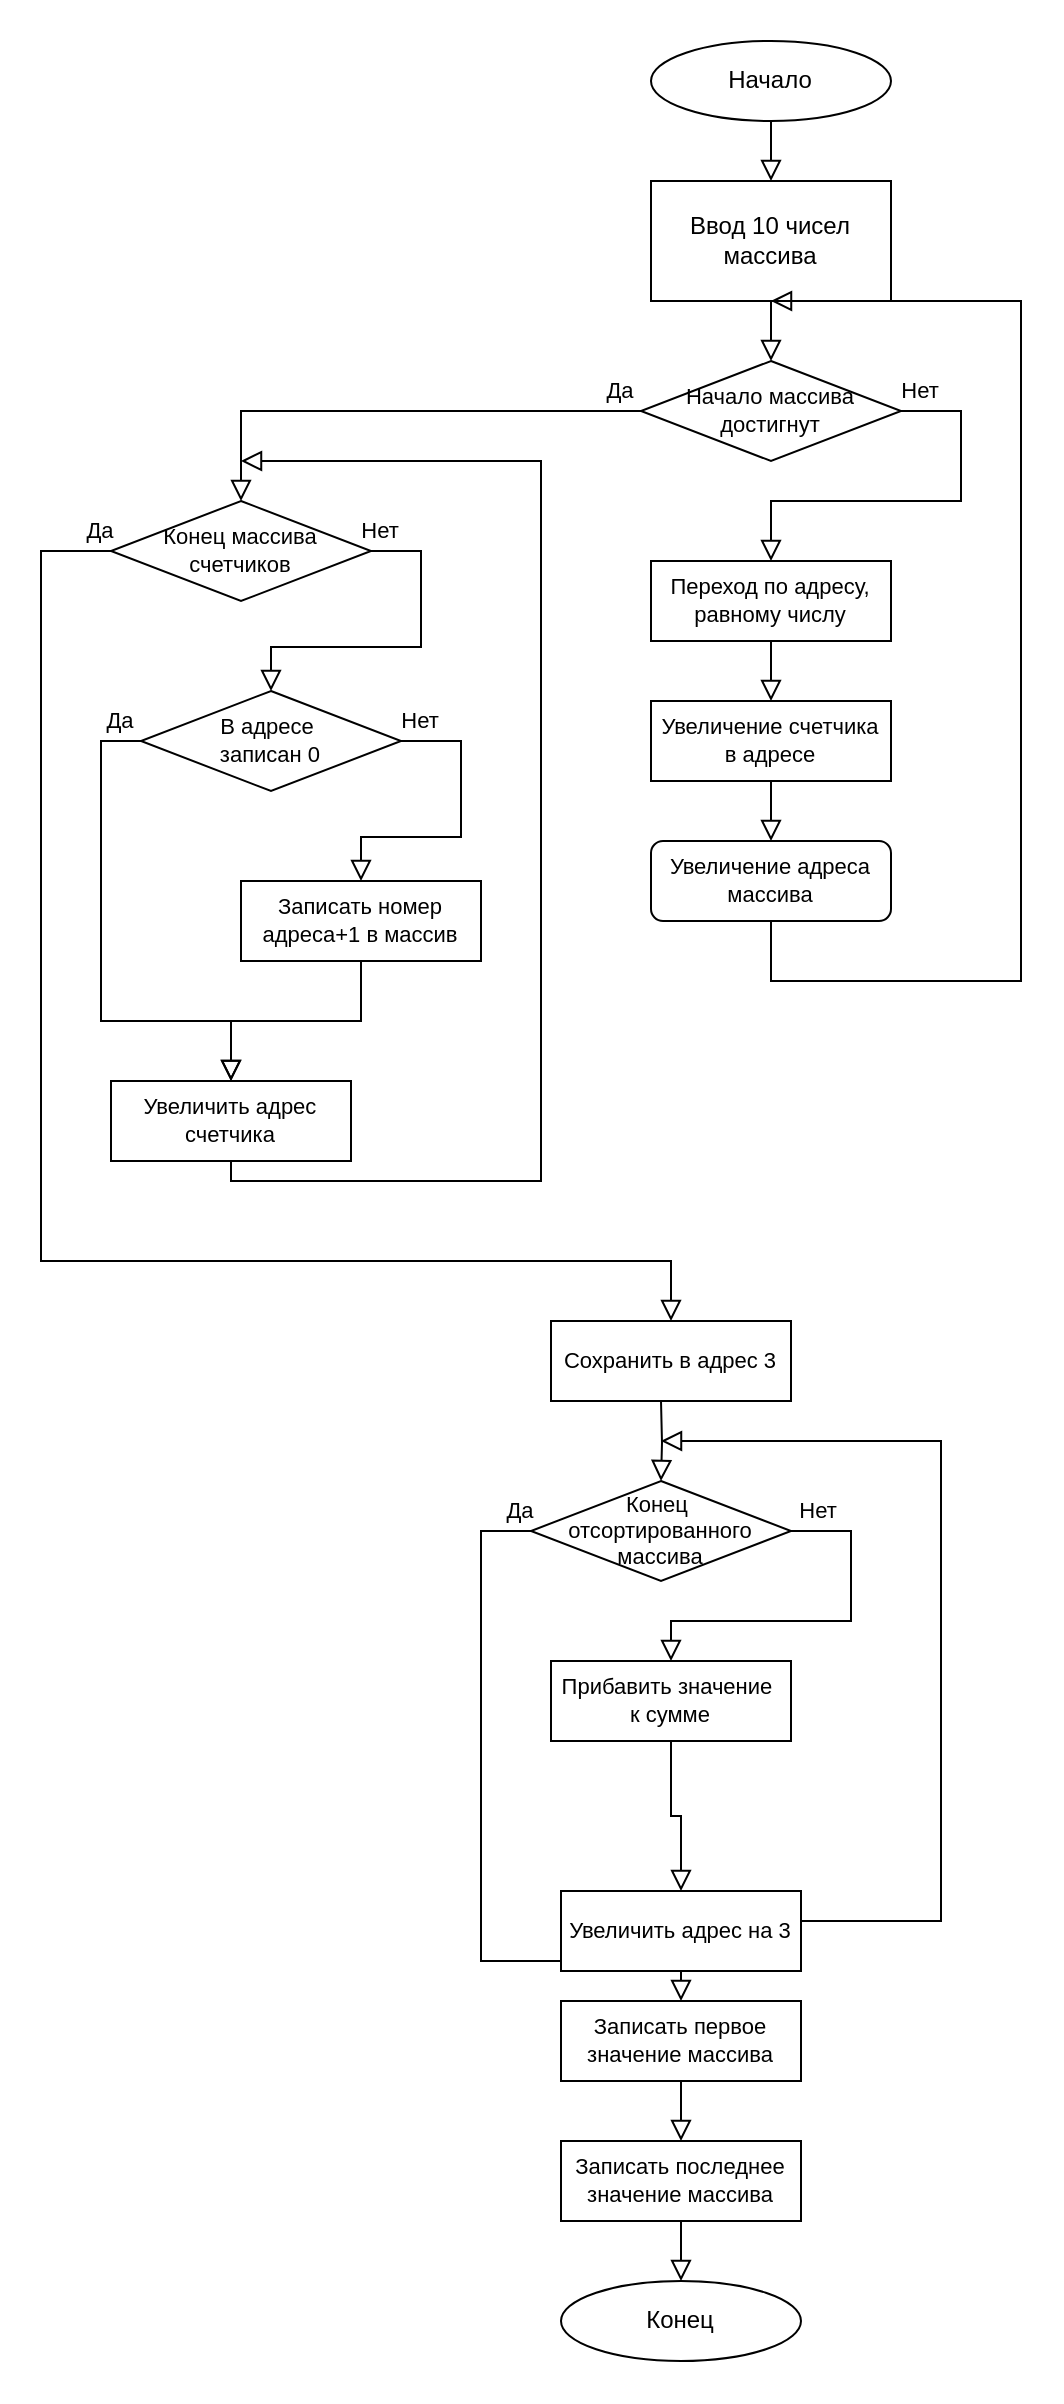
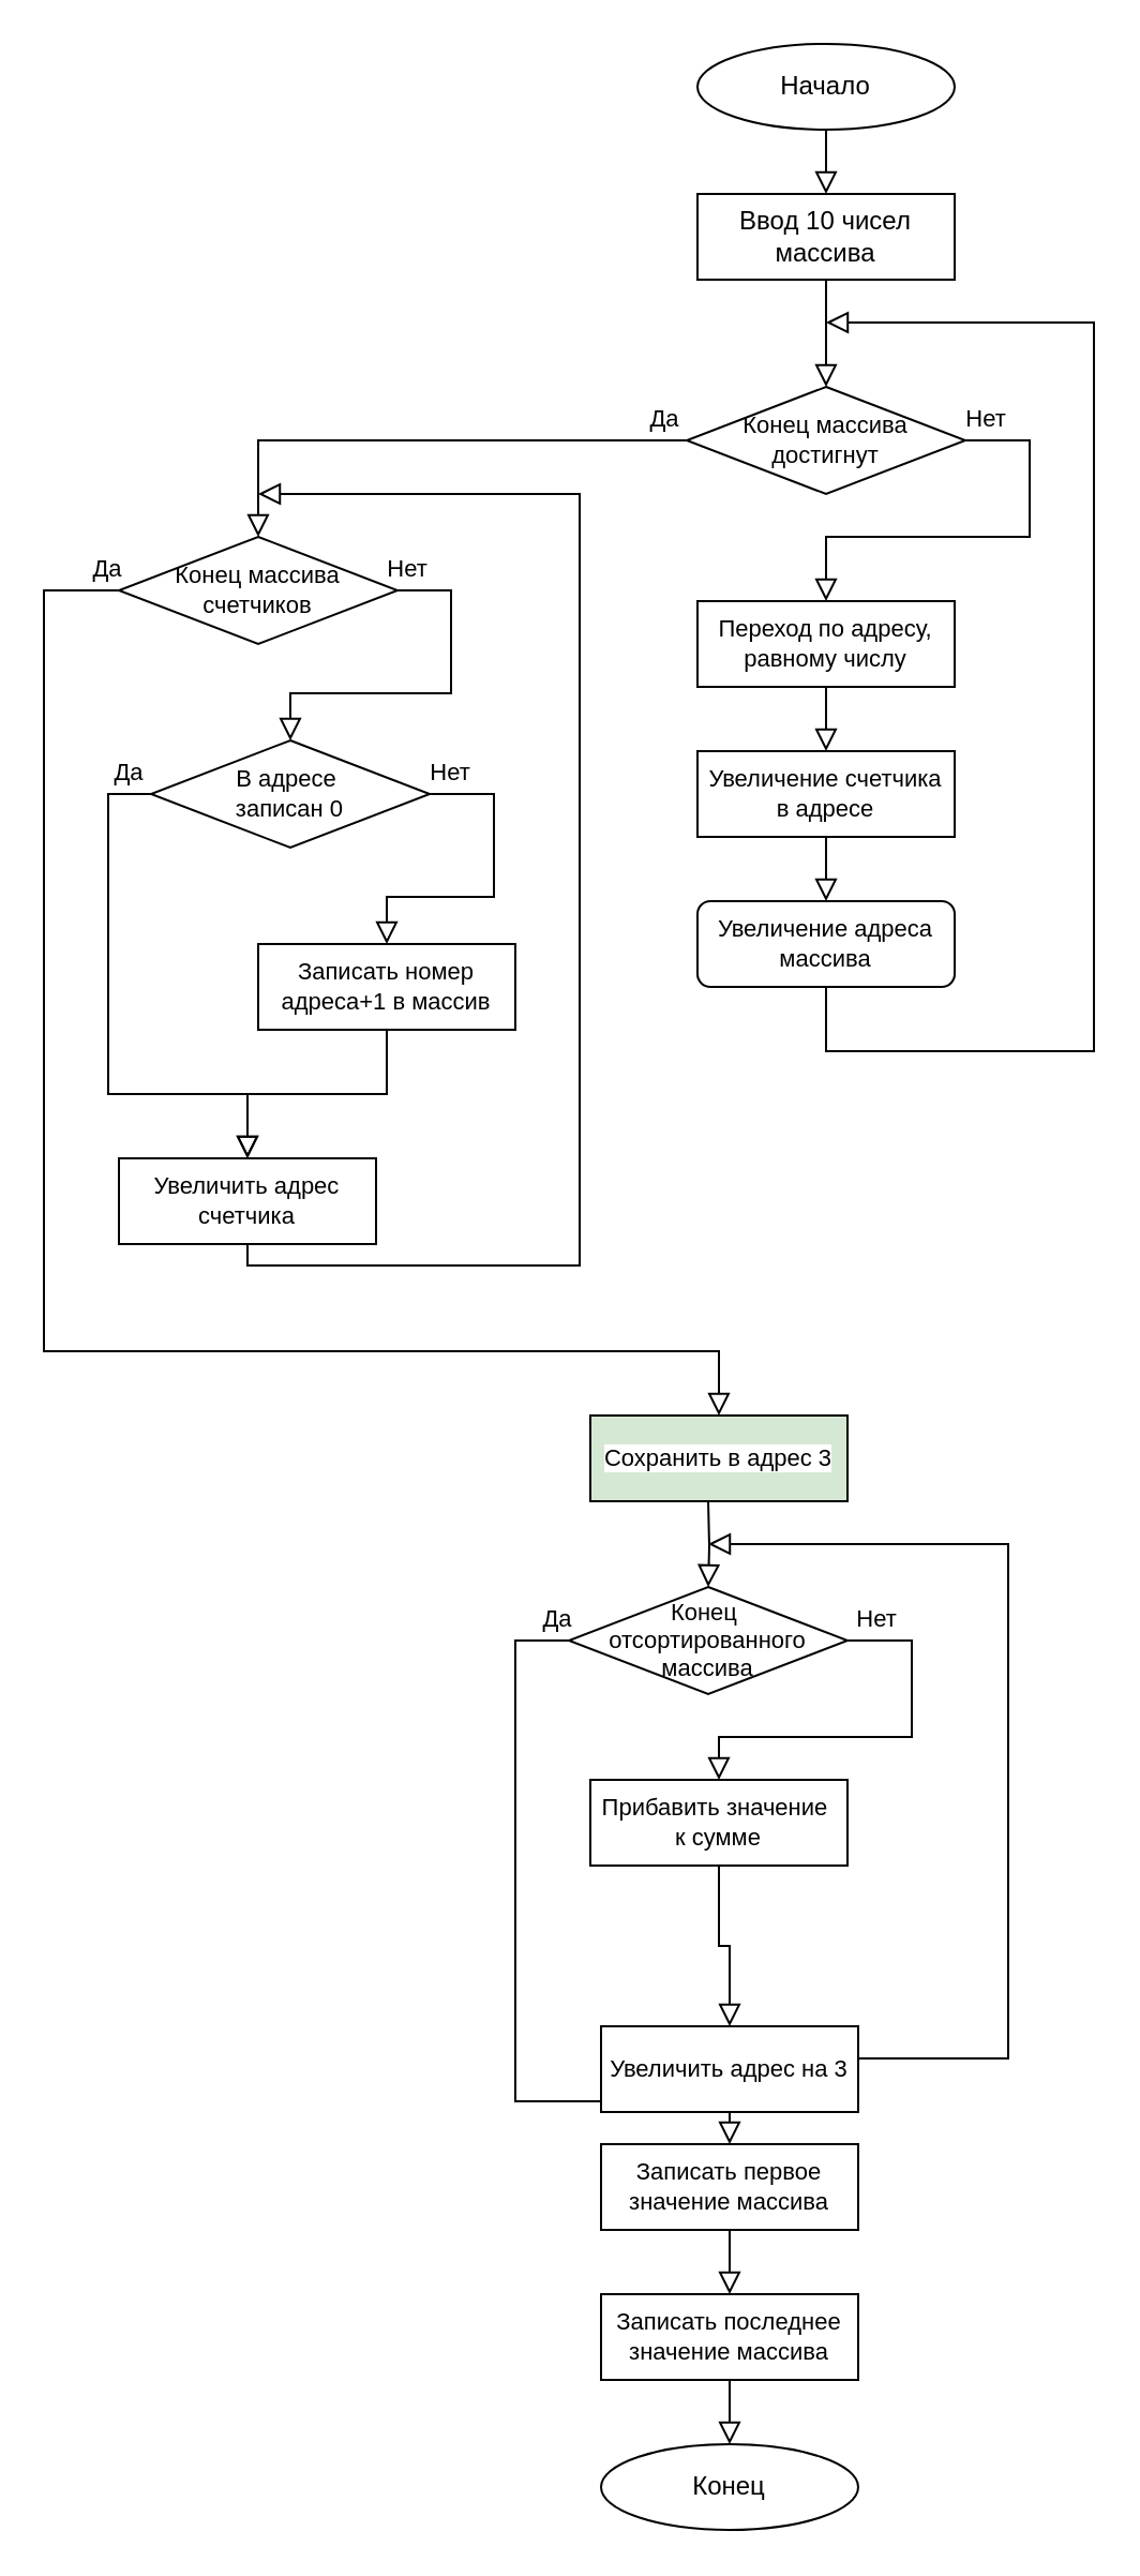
- <mxCell id="5" value="&lt;font style=&quot;font-size: 12px;&quot;&gt;Ввод 10 чисел массива&lt;/font&gt;" style="rounded=0;whiteSpace=wrap;html=1;" vertex="1" parent="1"><mxGeometry x="325" y="90" width="120" height="60" as="geometry" /></mxCell>
+ <mxCell id="5" value="&lt;font style=&quot;font-size: 12px;&quot;&gt;Ввод 10 чисел массива&lt;/font&gt;" style="rounded=0;whiteSpace=wrap;html=1;" vertex="1" parent="1"><mxGeometry x="325" y="90" width="120" height="40" as="geometry" /></mxCell>
- <mxCell id="8" value="Начало массива&lt;div&gt;достигнут&lt;/div&gt;" style="rhombus;whiteSpace=wrap;html=1;fontFamily=Helvetica;fontSize=11;fontColor=default;labelBackgroundColor=none;fillColor=none;" vertex="1" parent="1"><mxGeometry x="320" y="180" width="130" height="50" as="geometry" /></mxCell>
+ <mxCell id="8" value="Конец массива&lt;div&gt;достигнут&lt;/div&gt;" style="rhombus;whiteSpace=wrap;html=1;fontFamily=Helvetica;fontSize=11;fontColor=default;labelBackgroundColor=none;fillColor=none;" vertex="1" parent="1"><mxGeometry x="320" y="180" width="130" height="50" as="geometry" /></mxCell>
- <mxCell id="39" value="Сохранить в адрес 3" style="rounded=0;whiteSpace=wrap;html=1;fontFamily=Helvetica;fontSize=11;fontColor=default;labelBackgroundColor=default;" vertex="1" parent="1"><mxGeometry x="275" y="660" width="120" height="40" as="geometry" /></mxCell>
+ <mxCell id="39" value="Сохранить в адрес 3" style="rounded=0;whiteSpace=wrap;html=1;fontFamily=Helvetica;fontSize=11;fontColor=default;labelBackgroundColor=default;fillColor=#d5e8d4;" vertex="1" parent="1"><mxGeometry x="275" y="660" width="120" height="40" as="geometry" /></mxCell>
